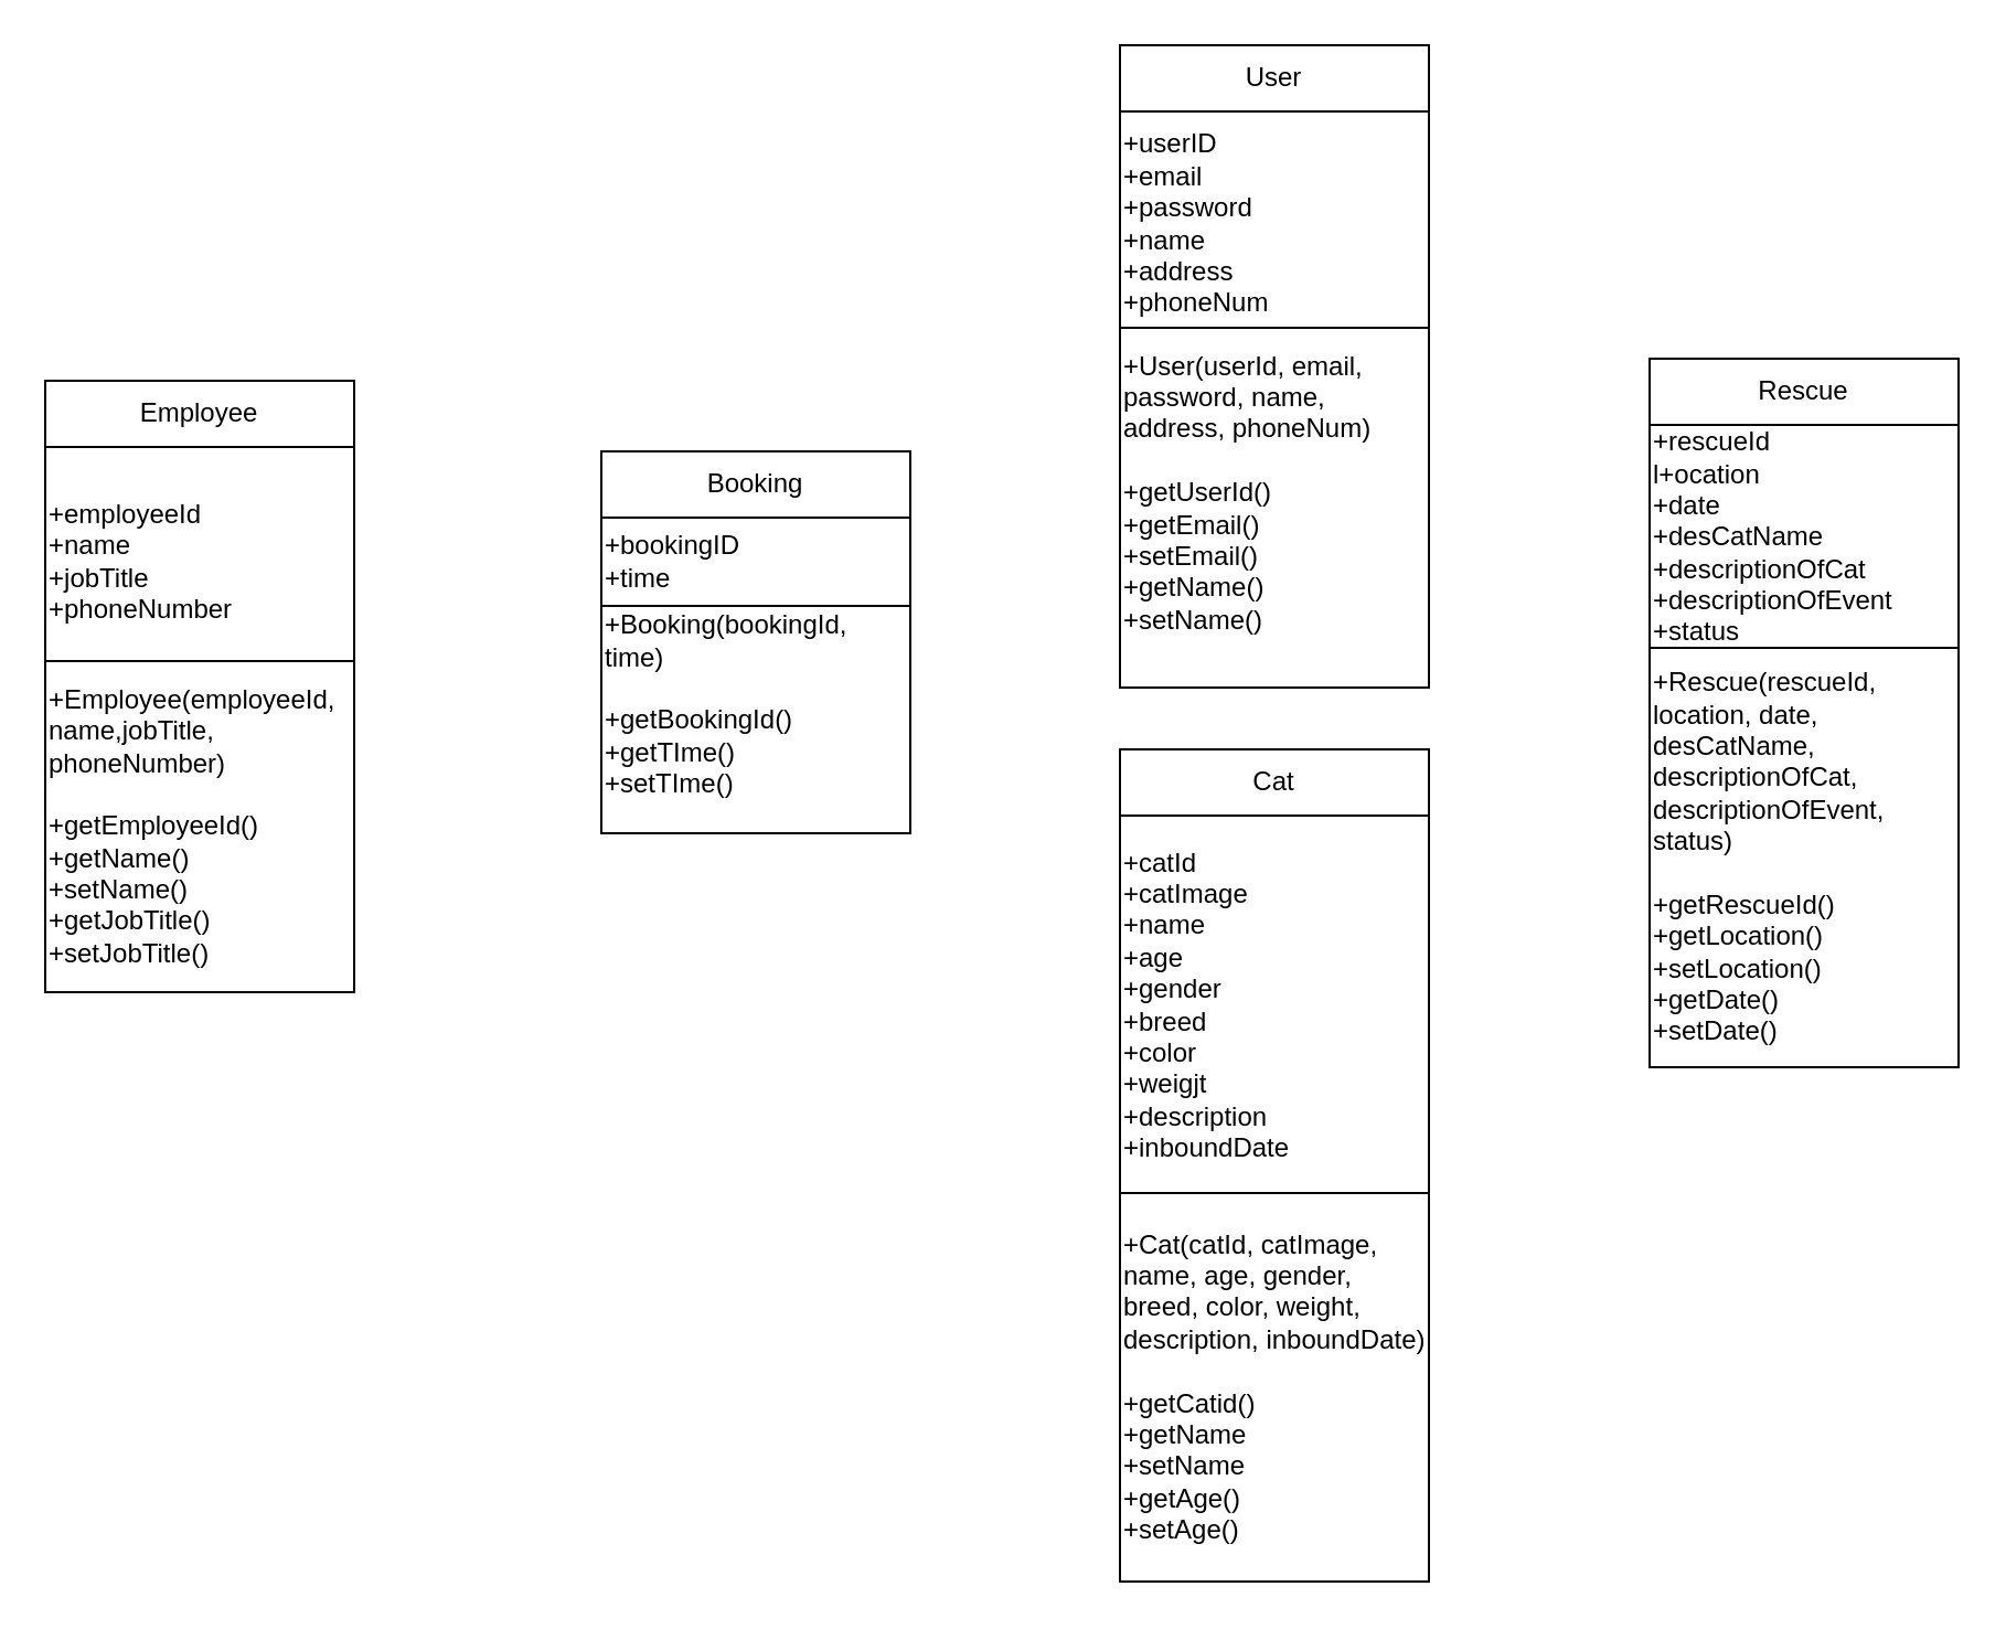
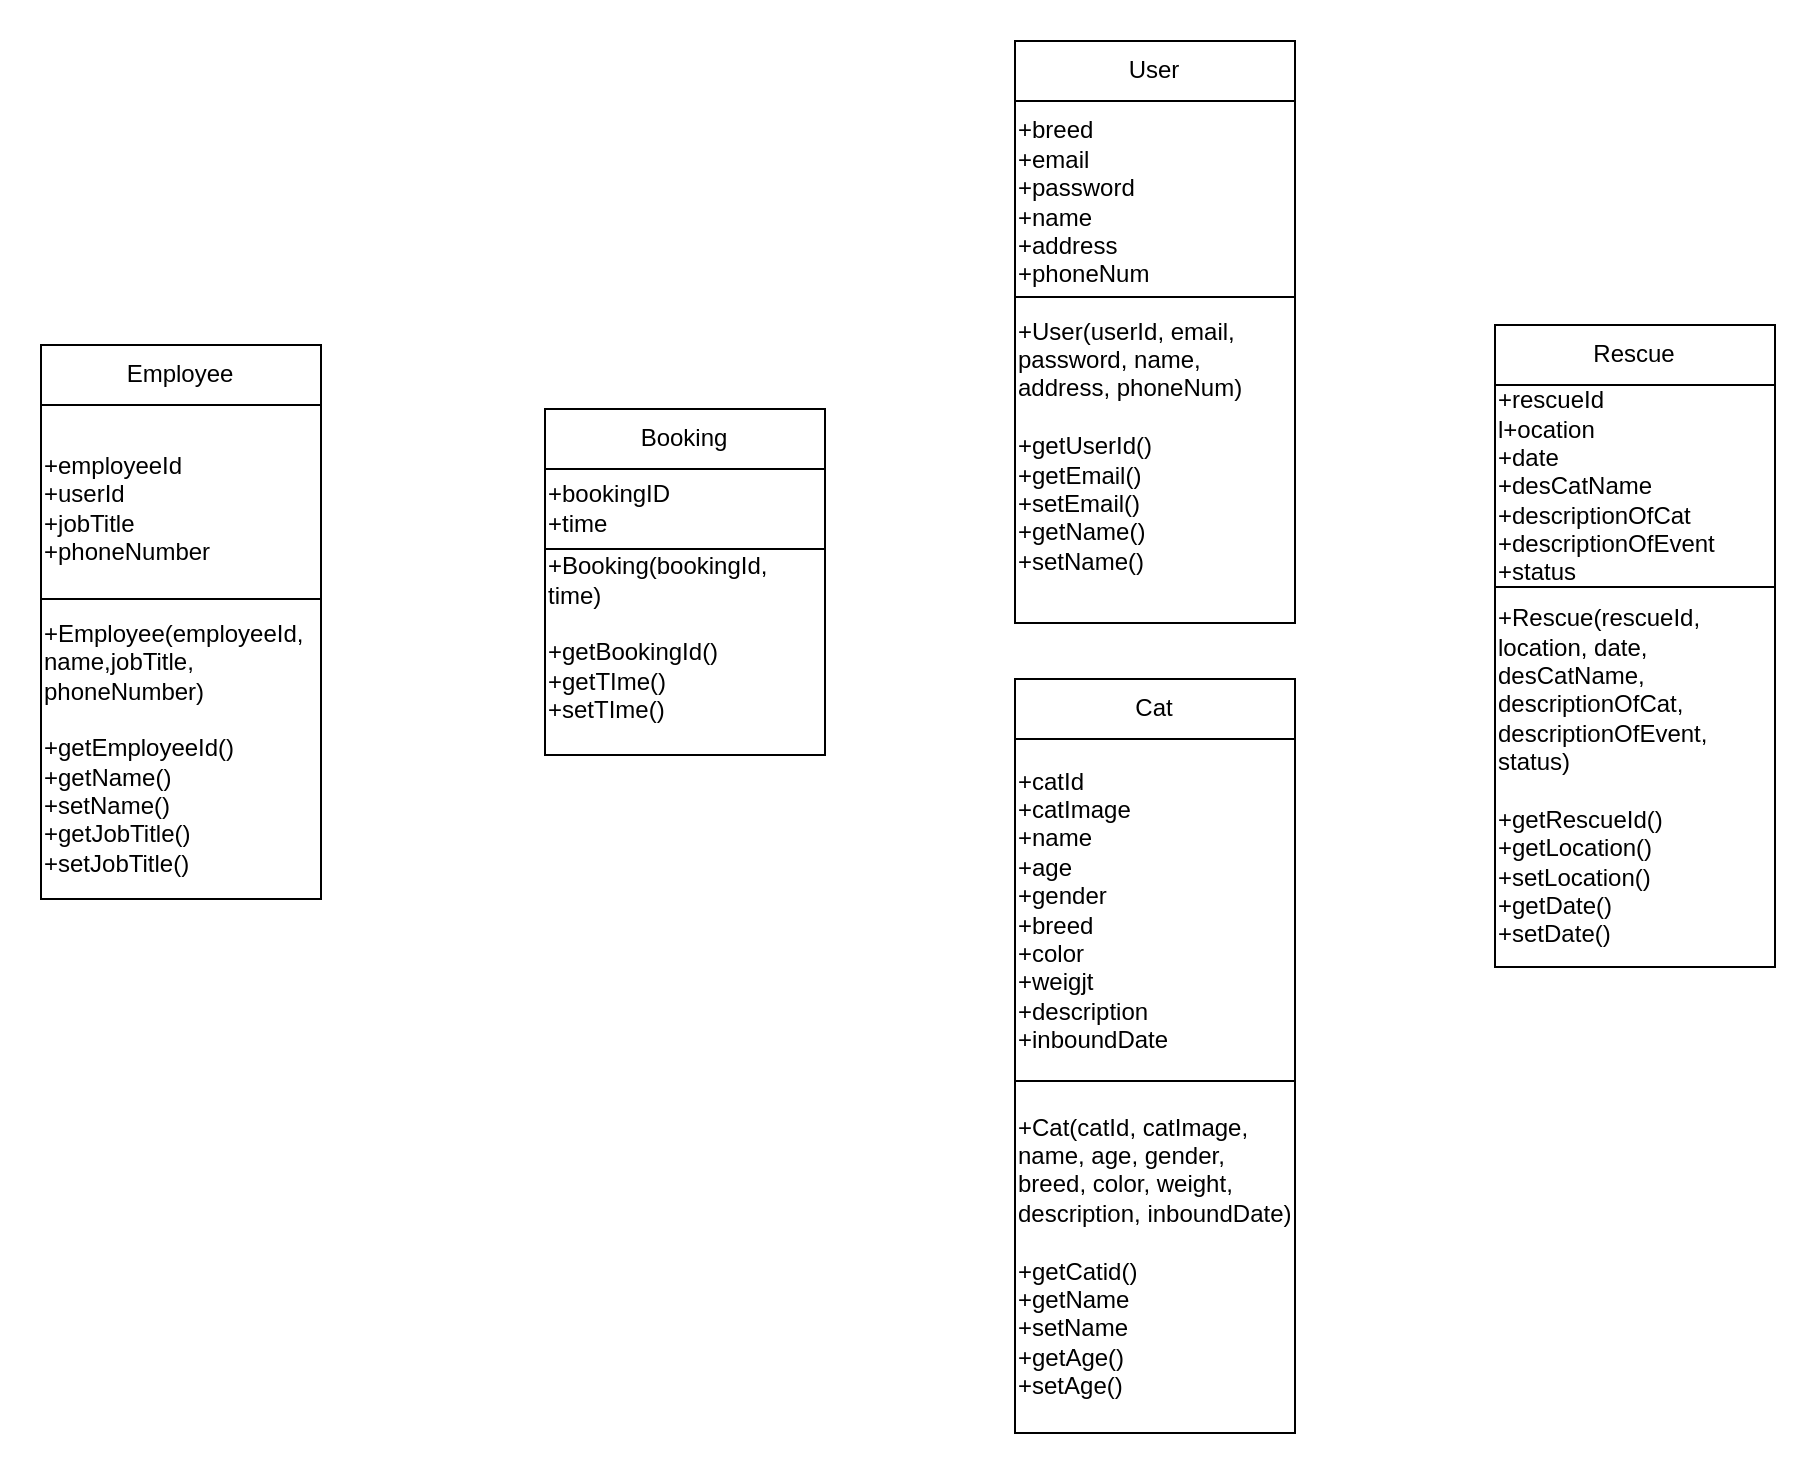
- <mxCell id="3" value="+userID&lt;div&gt;+email&lt;/div&gt;&lt;div&gt;+password&lt;/div&gt;&lt;div&gt;+name&lt;/div&gt;&lt;div&gt;+address&lt;/div&gt;&lt;div&gt;+phoneNum&lt;/div&gt;" style="rounded=0;whiteSpace=wrap;html=1;align=left;" vertex="1" parent="2"><mxGeometry y="30" width="140" height="101" as="geometry" /></mxCell>
+ <mxCell id="3" value="+breed&lt;div&gt;+email&lt;/div&gt;&lt;div&gt;+password&lt;/div&gt;&lt;div&gt;+name&lt;/div&gt;&lt;div&gt;+address&lt;/div&gt;&lt;div&gt;+phoneNum&lt;/div&gt;" style="rounded=0;whiteSpace=wrap;html=1;align=left;" vertex="1" parent="2"><mxGeometry y="30" width="140" height="101" as="geometry" /></mxCell>
- <mxCell id="15" value="+employeeId&lt;div&gt;+name&lt;/div&gt;&lt;div&gt;+j&lt;span style=&quot;background-color: transparent; color: light-dark(rgb(0, 0, 0), rgb(255, 255, 255));&quot;&gt;obTitle&lt;/span&gt;&lt;/div&gt;&lt;div&gt;+phoneNumber&lt;/div&gt;" style="rounded=0;whiteSpace=wrap;html=1;align=left;" vertex="1" parent="14"><mxGeometry y="30" width="140" height="103" as="geometry" /></mxCell>
+ <mxCell id="15" value="+employeeId&lt;div&gt;+userId&lt;/div&gt;&lt;div&gt;+j&lt;span style=&quot;background-color: transparent; color: light-dark(rgb(0, 0, 0), rgb(255, 255, 255));&quot;&gt;obTitle&lt;/span&gt;&lt;/div&gt;&lt;div&gt;+phoneNumber&lt;/div&gt;" style="rounded=0;whiteSpace=wrap;html=1;align=left;" vertex="1" parent="14"><mxGeometry y="30" width="140" height="103" as="geometry" /></mxCell>
